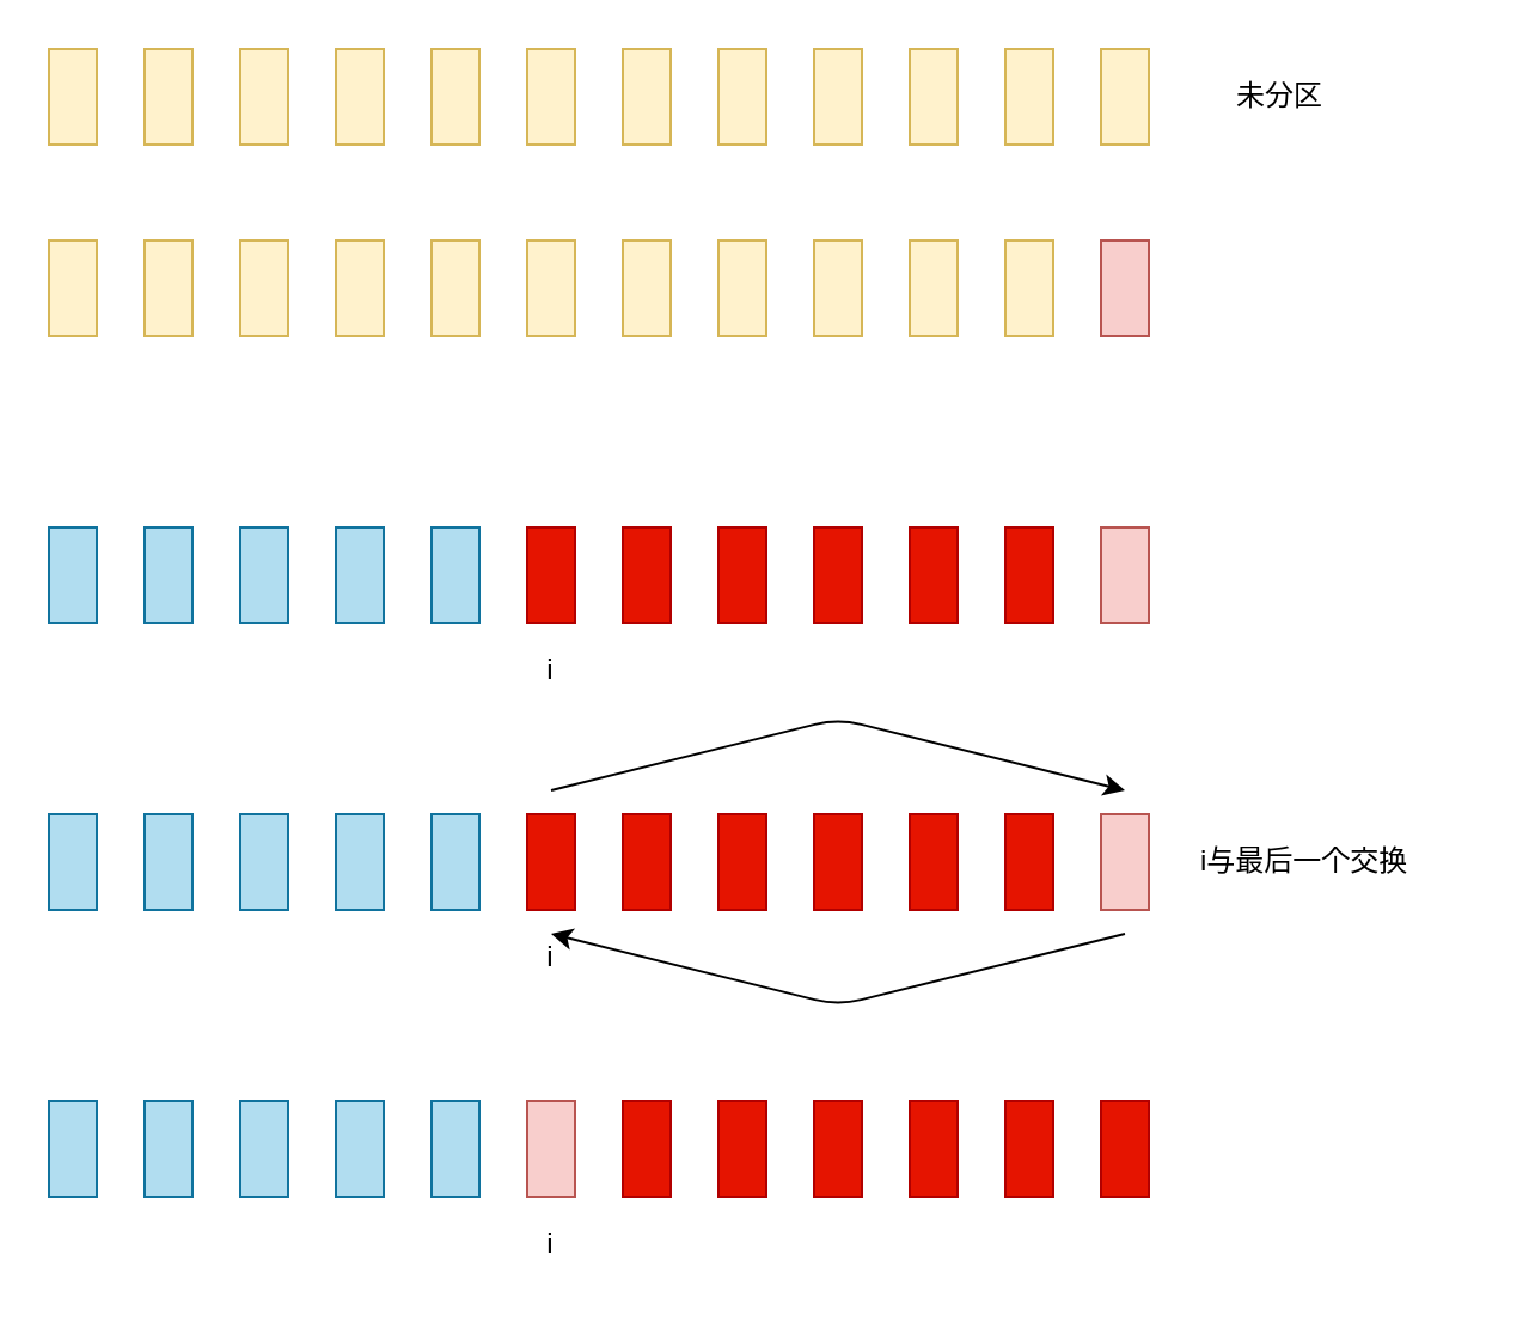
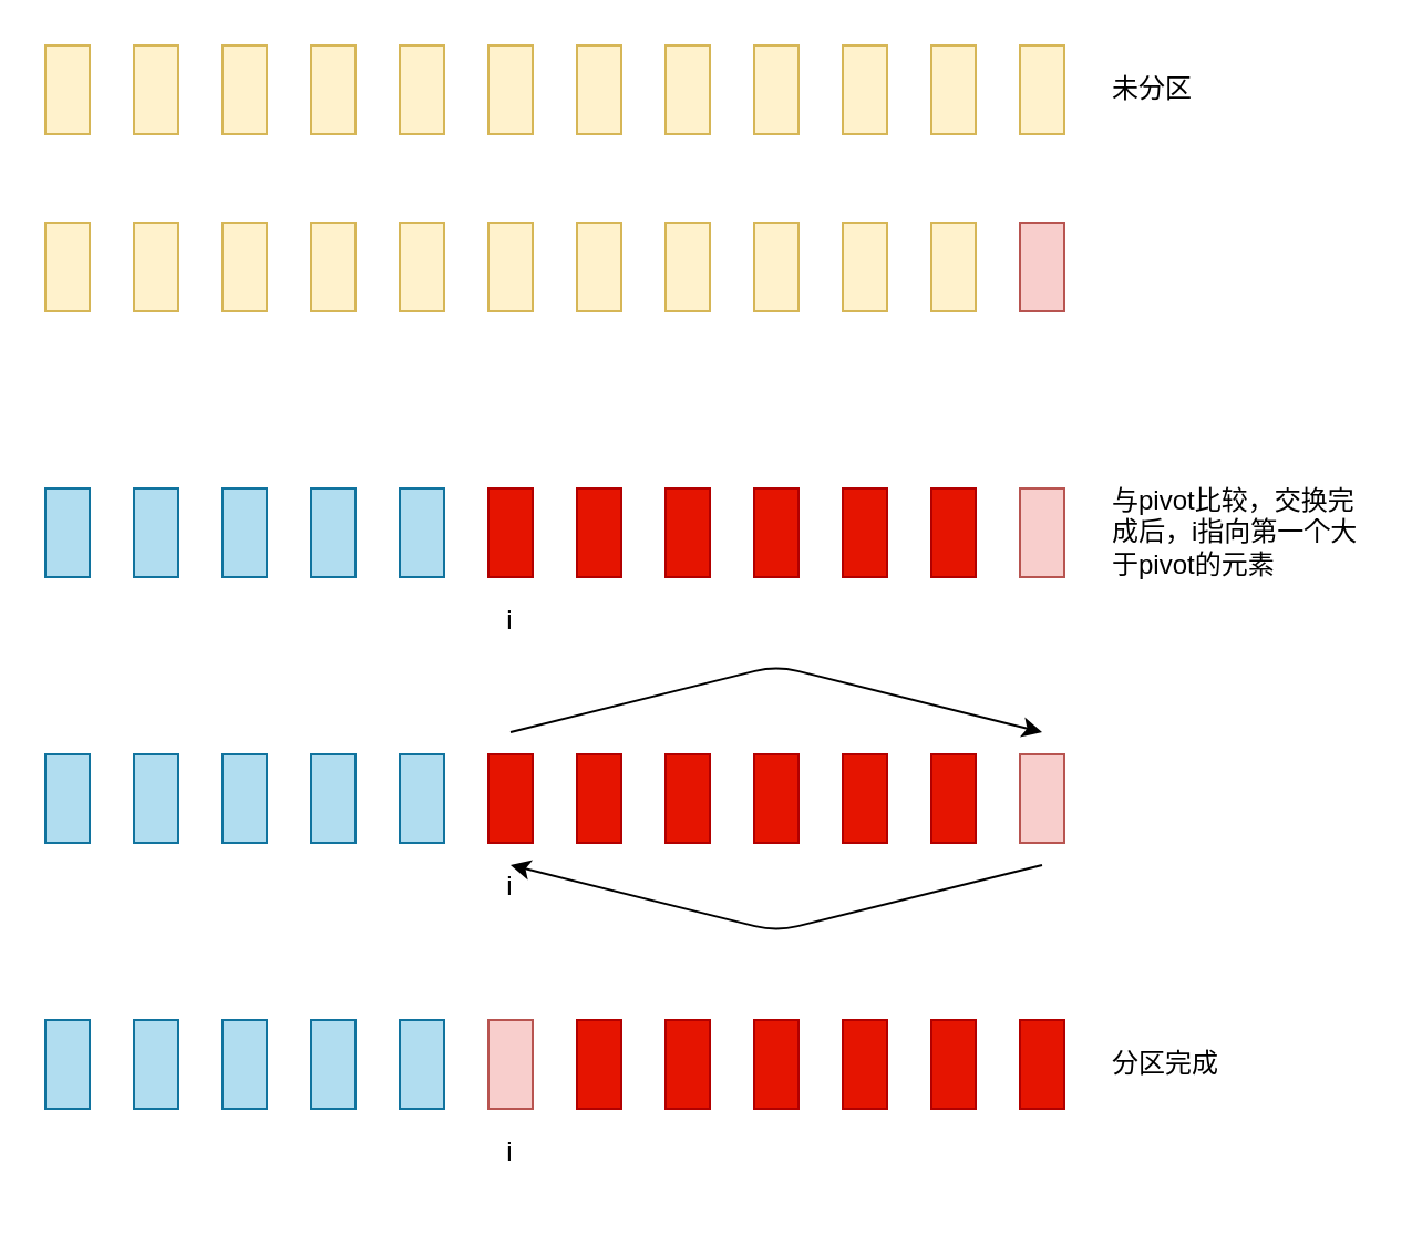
- <mxCell id="64" value="未分区" style="text;html=1;strokeColor=none;fillColor=none;align=left;verticalAlign=middle;whiteSpace=wrap;rounded=0;" vertex="1" parent="1"><mxGeometry x="515" y="20" width="120" height="40" as="geometry" /></mxCell>
+ <mxCell id="64" value="未分区" style="text;html=1;strokeColor=none;fillColor=none;align=left;verticalAlign=middle;whiteSpace=wrap;rounded=0;" vertex="1" parent="1"><mxGeometry x="500" y="20" width="120" height="40" as="geometry" /></mxCell>
+ <mxCell id="65" value="与pivot比较，交换完成后，i指向第一个大于pivot的元素" style="text;html=1;strokeColor=none;fillColor=none;align=left;verticalAlign=middle;whiteSpace=wrap;rounded=0;" vertex="1" parent="1"><mxGeometry x="500" y="220" width="120" height="40" as="geometry" /></mxCell>
- <mxCell id="67" value="i与最后一个交换" style="text;html=1;strokeColor=none;fillColor=none;align=left;verticalAlign=middle;whiteSpace=wrap;rounded=0;" vertex="1" parent="1"><mxGeometry x="500" y="340" width="120" height="40" as="geometry" /></mxCell>
+ <mxCell id="68" value="分区完成" style="text;html=1;strokeColor=none;fillColor=none;align=left;verticalAlign=middle;whiteSpace=wrap;rounded=0;" vertex="1" parent="1"><mxGeometry x="500" y="460" width="120" height="40" as="geometry" /></mxCell>
